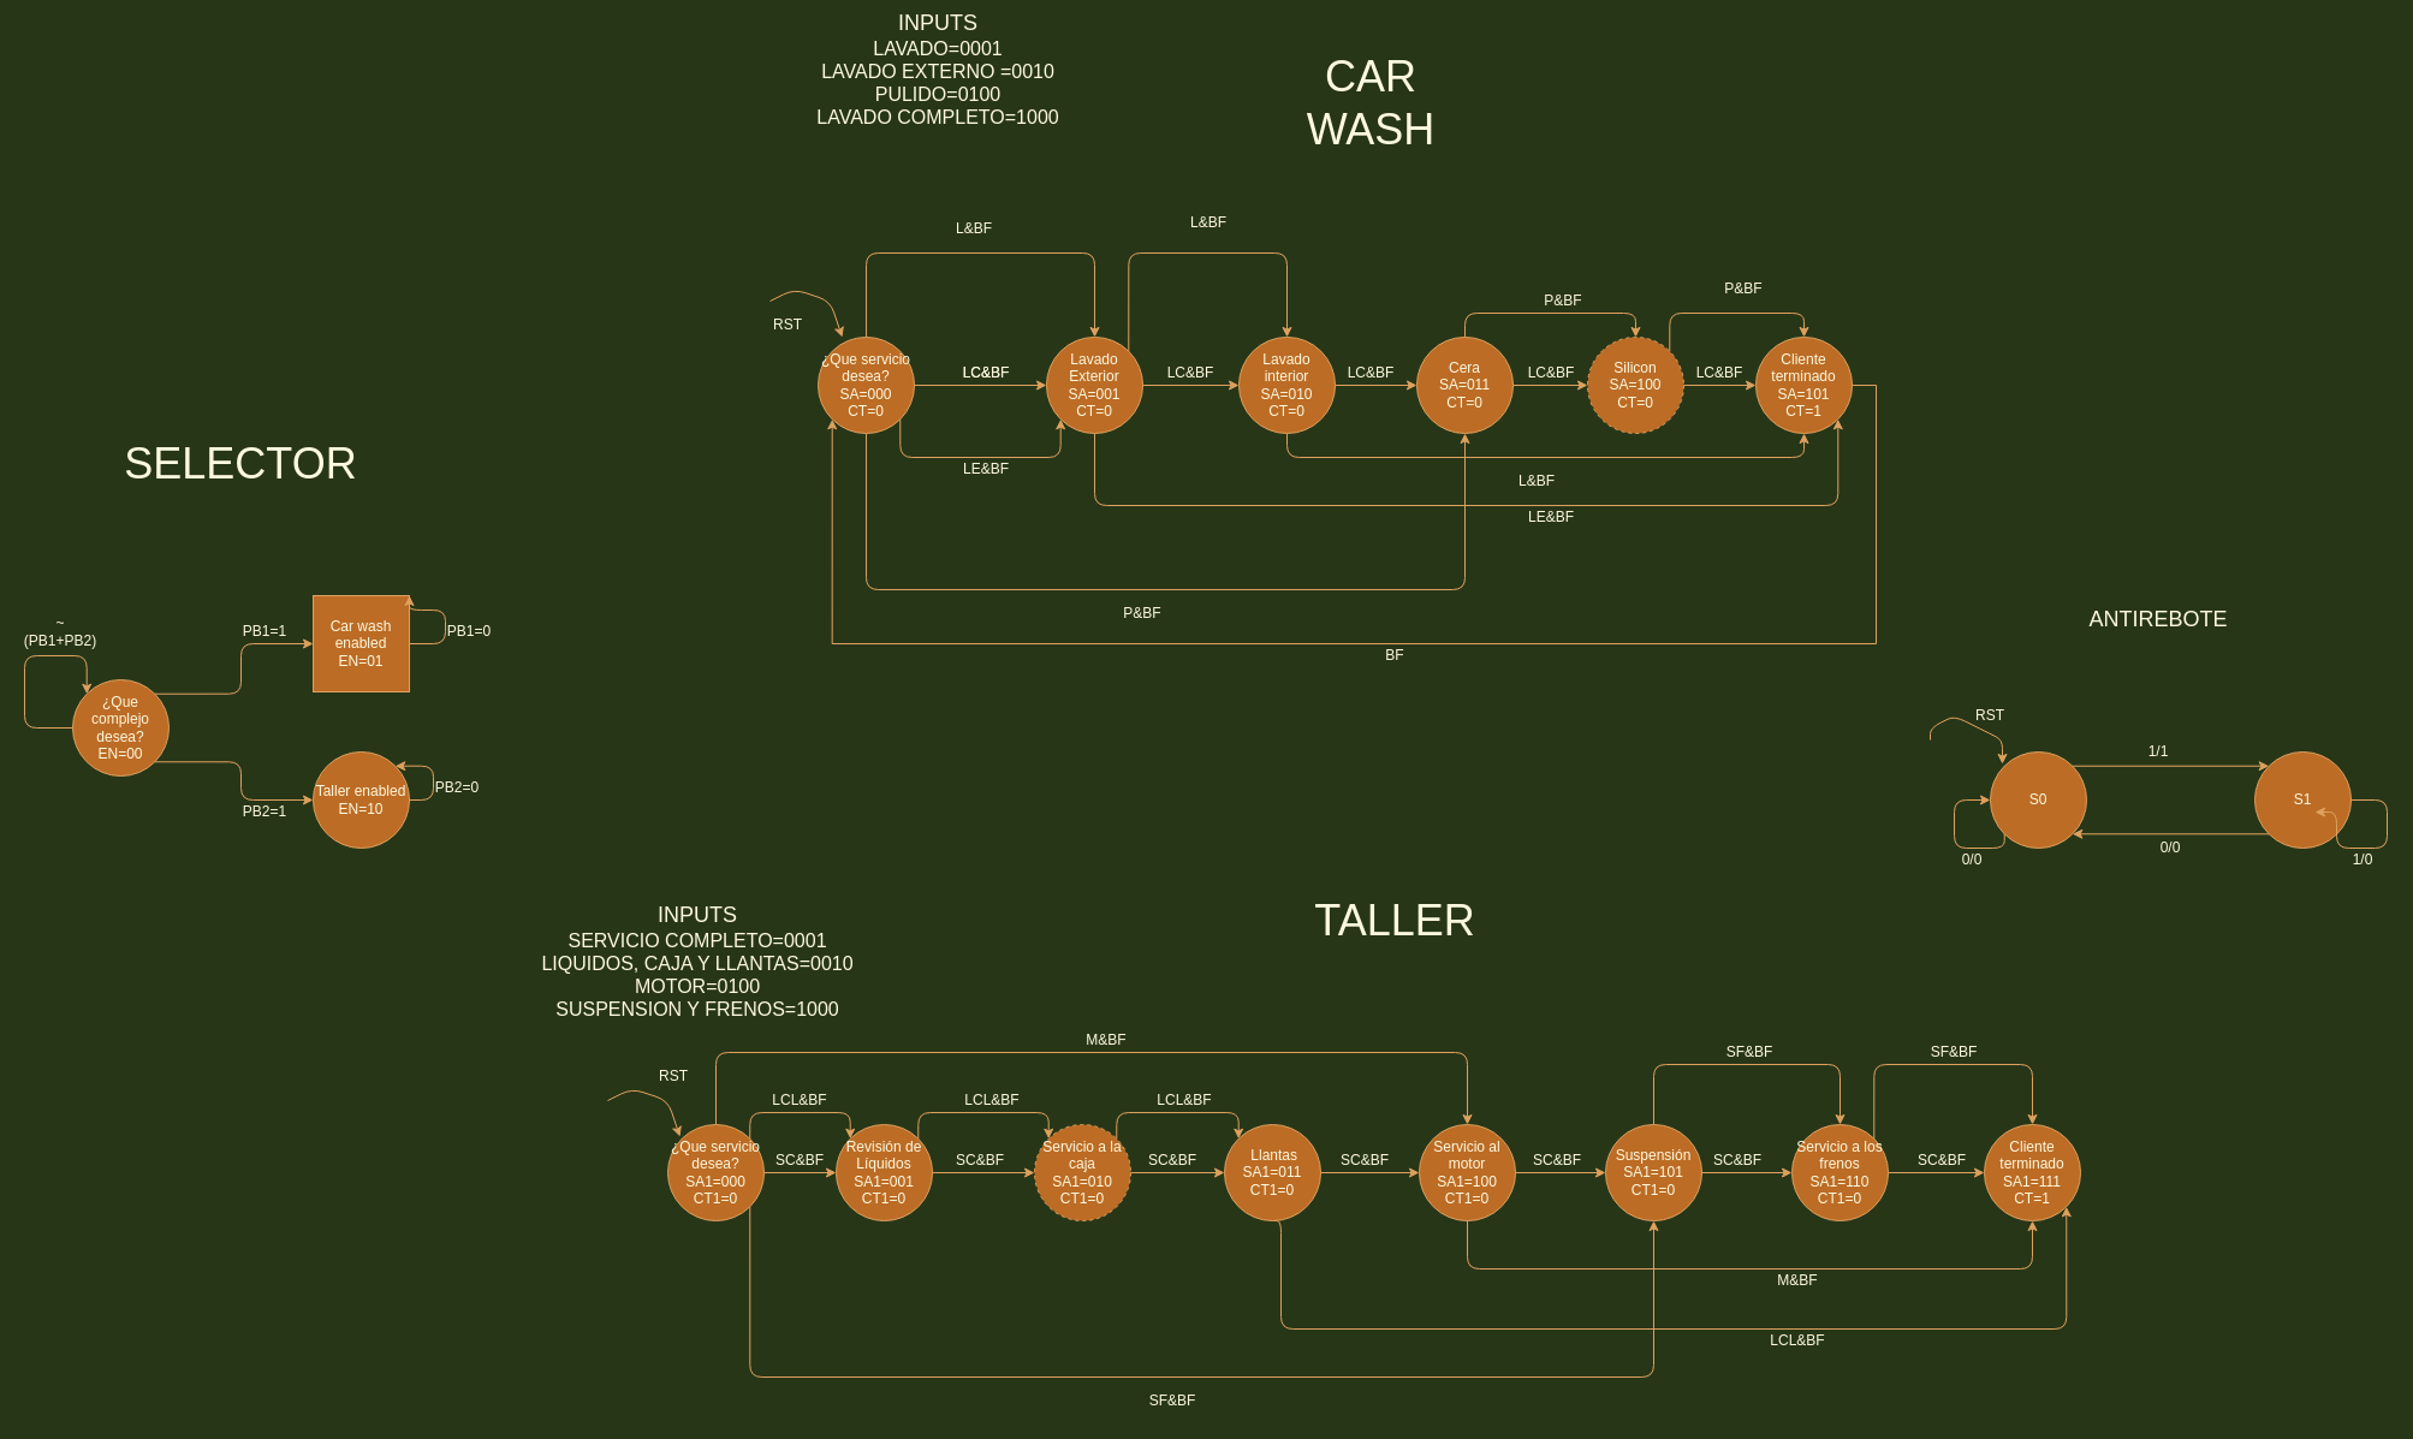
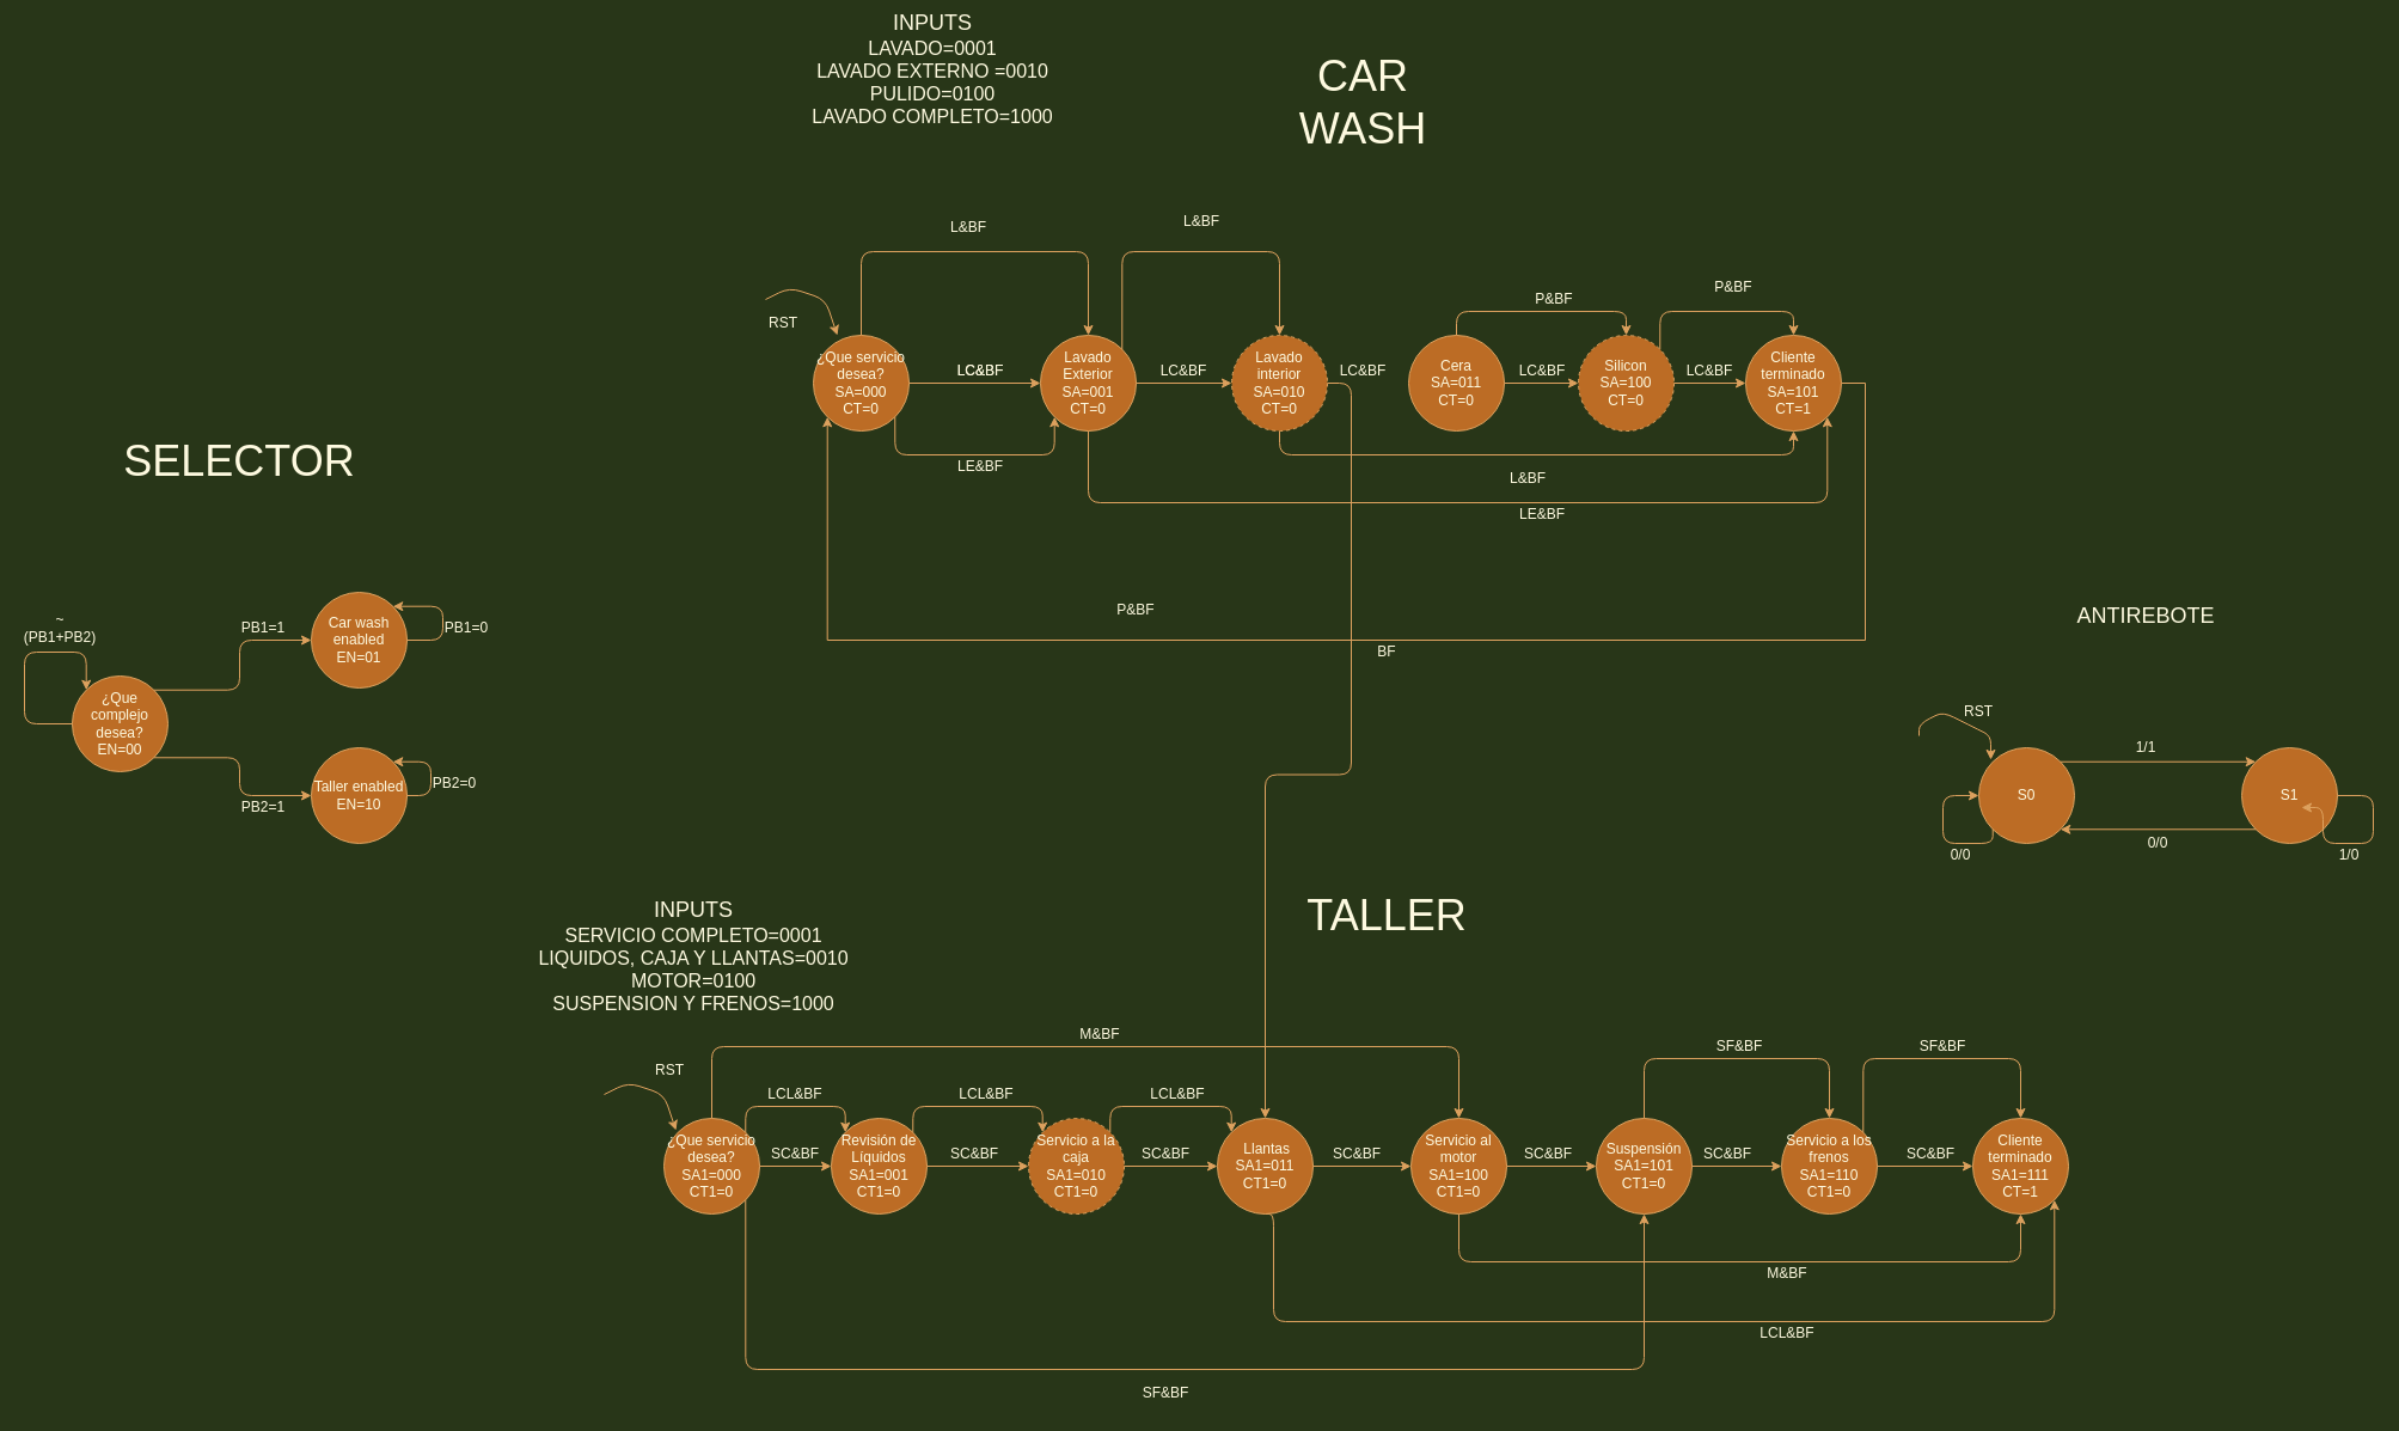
- <mxCell id="38" value="&lt;div&gt;Lavado interior&lt;/div&gt;&lt;div&gt;&lt;div&gt;SA=010&lt;/div&gt;CT=0&lt;/div&gt;" style="ellipse;whiteSpace=wrap;html=1;aspect=fixed;rounded=0;sketch=0;strokeColor=#DDA15E;fillColor=#BC6C25;fontColor=#FEFAE0;" parent="1" vertex="1"><mxGeometry x="1030" y="280" width="80" height="80" as="geometry" /></mxCell>
+ <mxCell id="38" value="&lt;div&gt;Lavado interior&lt;/div&gt;&lt;div&gt;&lt;div&gt;SA=010&lt;/div&gt;CT=0&lt;/div&gt;" style="ellipse;whiteSpace=wrap;html=1;aspect=fixed;rounded=0;sketch=0;strokeColor=#DDA15E;fillColor=#BC6C25;fontColor=#FEFAE0;dashed=1;" parent="1" vertex="1"><mxGeometry x="1030" y="280" width="80" height="80" as="geometry" /></mxCell>
- <mxCell id="36" style="edgeStyle=orthogonalEdgeStyle;curved=0;rounded=1;sketch=0;orthogonalLoop=1;jettySize=auto;html=1;exitX=1;exitY=0.5;exitDx=0;exitDy=0;strokeColor=#DDA15E;fillColor=#BC6C25;fontColor=#FEFAE0;labelBackgroundColor=#283618;" parent="1" source="38" target="41" edge="1"><mxGeometry relative="1" as="geometry" /></mxCell>
+ <mxCell id="36" style="edgeStyle=orthogonalEdgeStyle;curved=0;rounded=1;sketch=0;orthogonalLoop=1;jettySize=auto;html=1;exitX=1;exitY=0.5;exitDx=0;exitDy=0;strokeColor=#DDA15E;fillColor=#BC6C25;fontColor=#FEFAE0;labelBackgroundColor=#283618;" parent="1" source="38" target="77" edge="1"><mxGeometry relative="1" as="geometry" /></mxCell>
- <mxCell id="30" style="edgeStyle=orthogonalEdgeStyle;curved=0;rounded=1;sketch=0;orthogonalLoop=1;jettySize=auto;html=1;exitX=0.5;exitY=1;exitDx=0;exitDy=0;entryX=0.5;entryY=1;entryDx=0;entryDy=0;strokeColor=#DDA15E;fillColor=#BC6C25;fontColor=#FEFAE0;labelBackgroundColor=#283618;" parent="1" source="31" target="41" edge="1"><mxGeometry relative="1" as="geometry"><Array as="points"><mxPoint x="720" y="490" /><mxPoint x="1218" y="490" /></Array></mxGeometry></mxCell>
- <mxCell id="6" value="&lt;div&gt;Car wash enabled&lt;/div&gt;&lt;div&gt;EN=01&lt;br&gt;&lt;/div&gt;" style="whiteSpace=wrap;html=1;aspect=fixed;fillColor=#BC6C25;strokeColor=#DDA15E;fontColor=#FEFAE0;rounded=0;" parent="1" vertex="1"><mxGeometry x="260" y="495" width="80" height="80" as="geometry" /></mxCell>
+ <mxCell id="6" value="&lt;div&gt;Car wash enabled&lt;/div&gt;&lt;div&gt;EN=01&lt;br&gt;&lt;/div&gt;" style="ellipse;whiteSpace=wrap;html=1;aspect=fixed;fillColor=#BC6C25;strokeColor=#DDA15E;fontColor=#FEFAE0;" parent="1" vertex="1"><mxGeometry x="260" y="495" width="80" height="80" as="geometry" /></mxCell>
